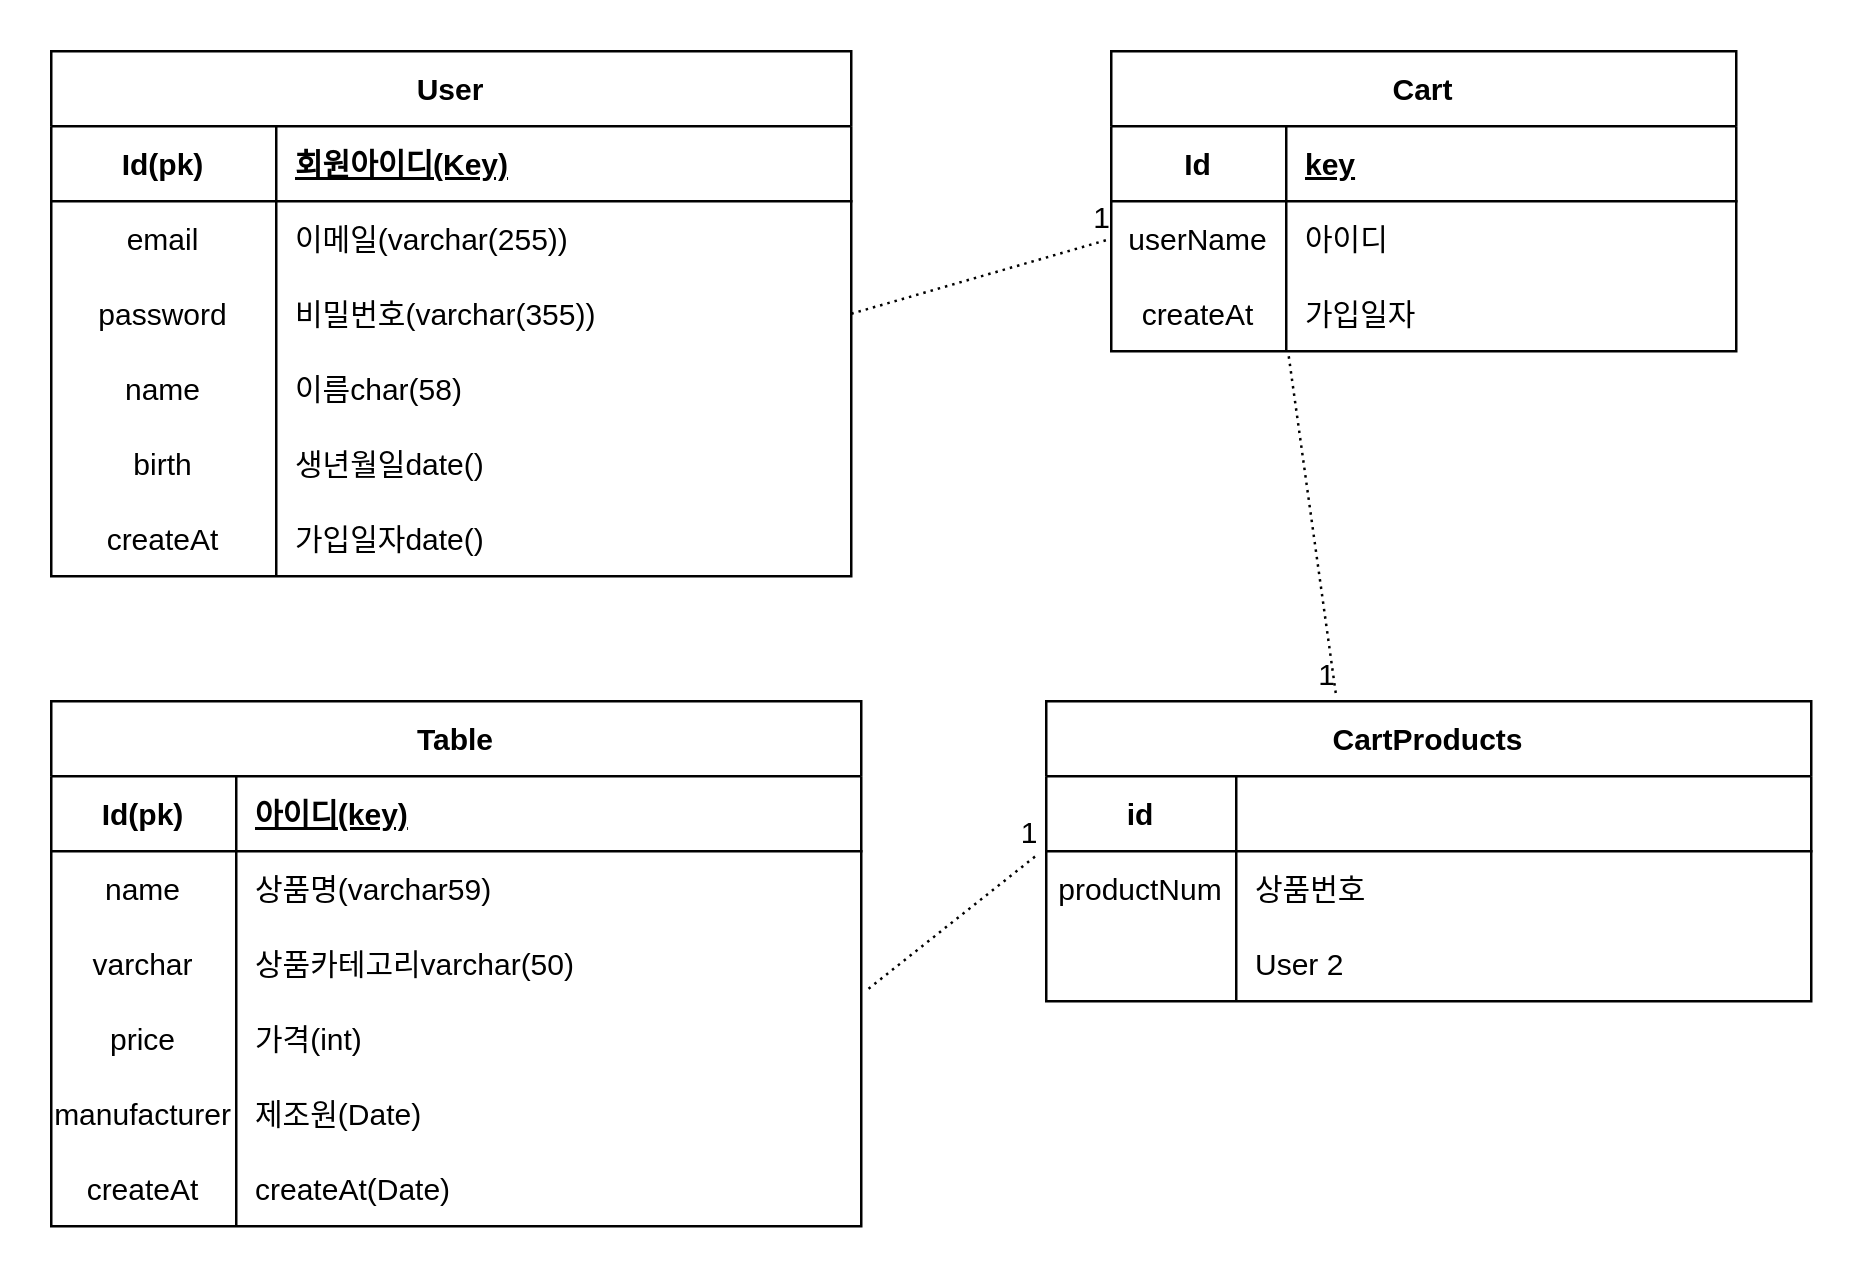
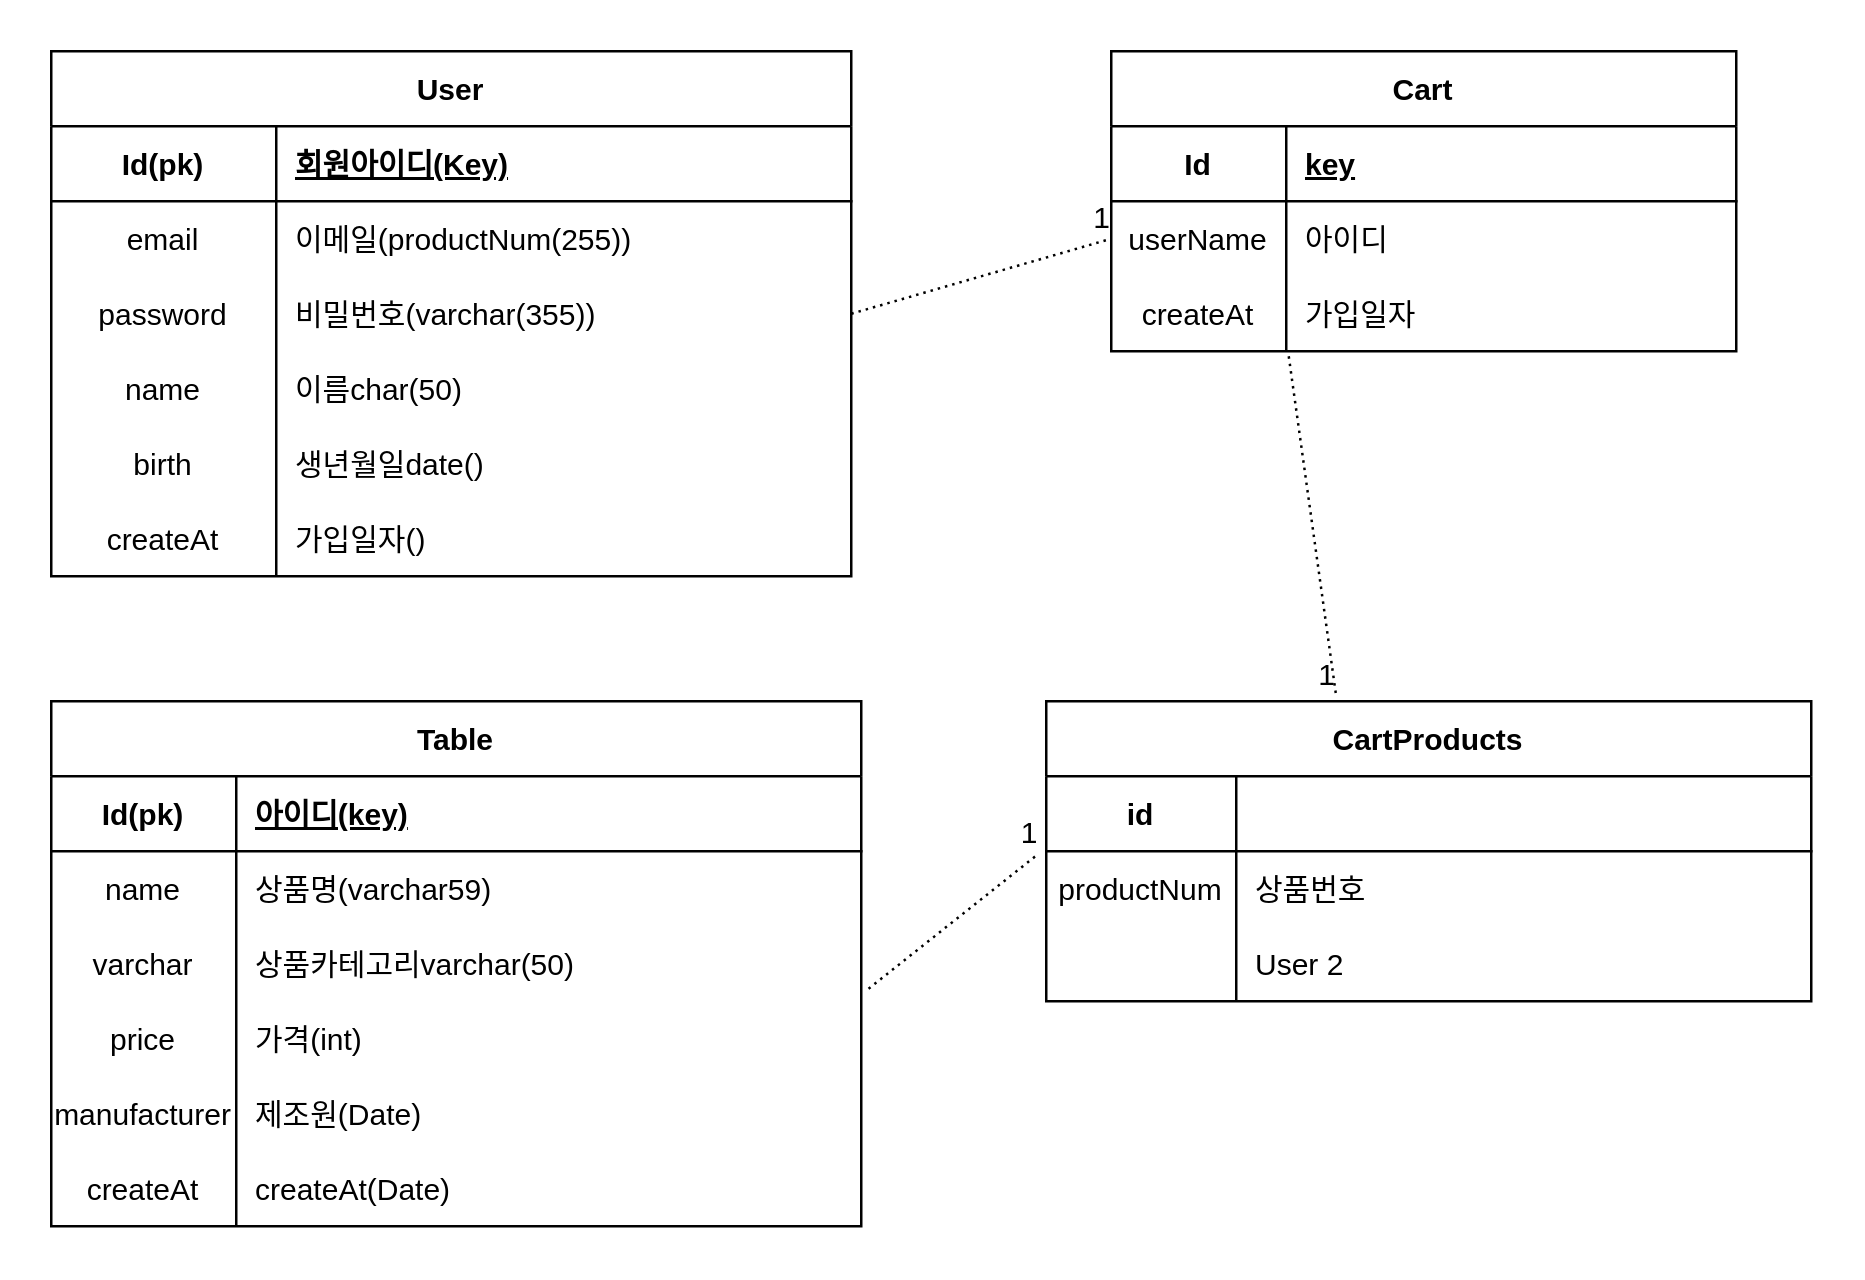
- <mxCell id="8" value="이메일(varchar(255))" style="shape=partialRectangle;connectable=0;fillColor=none;top=0;left=0;bottom=0;right=0;align=left;spacingLeft=6;overflow=hidden;" vertex="1" parent="6"><mxGeometry x="90" width="230" height="30" as="geometry"><mxRectangle width="230" height="30" as="alternateBounds" /></mxGeometry></mxCell>
+ <mxCell id="8" value="이메일(productNum(255))" style="shape=partialRectangle;connectable=0;fillColor=none;top=0;left=0;bottom=0;right=0;align=left;spacingLeft=6;overflow=hidden;" vertex="1" parent="6"><mxGeometry x="90" width="230" height="30" as="geometry"><mxRectangle width="230" height="30" as="alternateBounds" /></mxGeometry></mxCell>
- <mxCell id="14" value="이름char(58)" style="shape=partialRectangle;connectable=0;fillColor=none;top=0;left=0;bottom=0;right=0;align=left;spacingLeft=6;overflow=hidden;" vertex="1" parent="12"><mxGeometry x="90" width="230" height="30" as="geometry"><mxRectangle width="230" height="30" as="alternateBounds" /></mxGeometry></mxCell>
+ <mxCell id="14" value="이름char(50)" style="shape=partialRectangle;connectable=0;fillColor=none;top=0;left=0;bottom=0;right=0;align=left;spacingLeft=6;overflow=hidden;" vertex="1" parent="12"><mxGeometry x="90" width="230" height="30" as="geometry"><mxRectangle width="230" height="30" as="alternateBounds" /></mxGeometry></mxCell>
- <mxCell id="20" value="가입일자date()" style="shape=partialRectangle;connectable=0;fillColor=none;top=0;left=0;bottom=0;right=0;align=left;spacingLeft=6;overflow=hidden;strokeColor=default;fontFamily=Helvetica;fontSize=12;fontColor=default;startSize=30;" vertex="1" parent="18"><mxGeometry x="90" width="230" height="30" as="geometry"><mxRectangle width="230" height="30" as="alternateBounds" /></mxGeometry></mxCell>
+ <mxCell id="20" value="가입일자()" style="shape=partialRectangle;connectable=0;fillColor=none;top=0;left=0;bottom=0;right=0;align=left;spacingLeft=6;overflow=hidden;strokeColor=default;fontFamily=Helvetica;fontSize=12;fontColor=default;startSize=30;" vertex="1" parent="18"><mxGeometry x="90" width="230" height="30" as="geometry"><mxRectangle width="230" height="30" as="alternateBounds" /></mxGeometry></mxCell>
